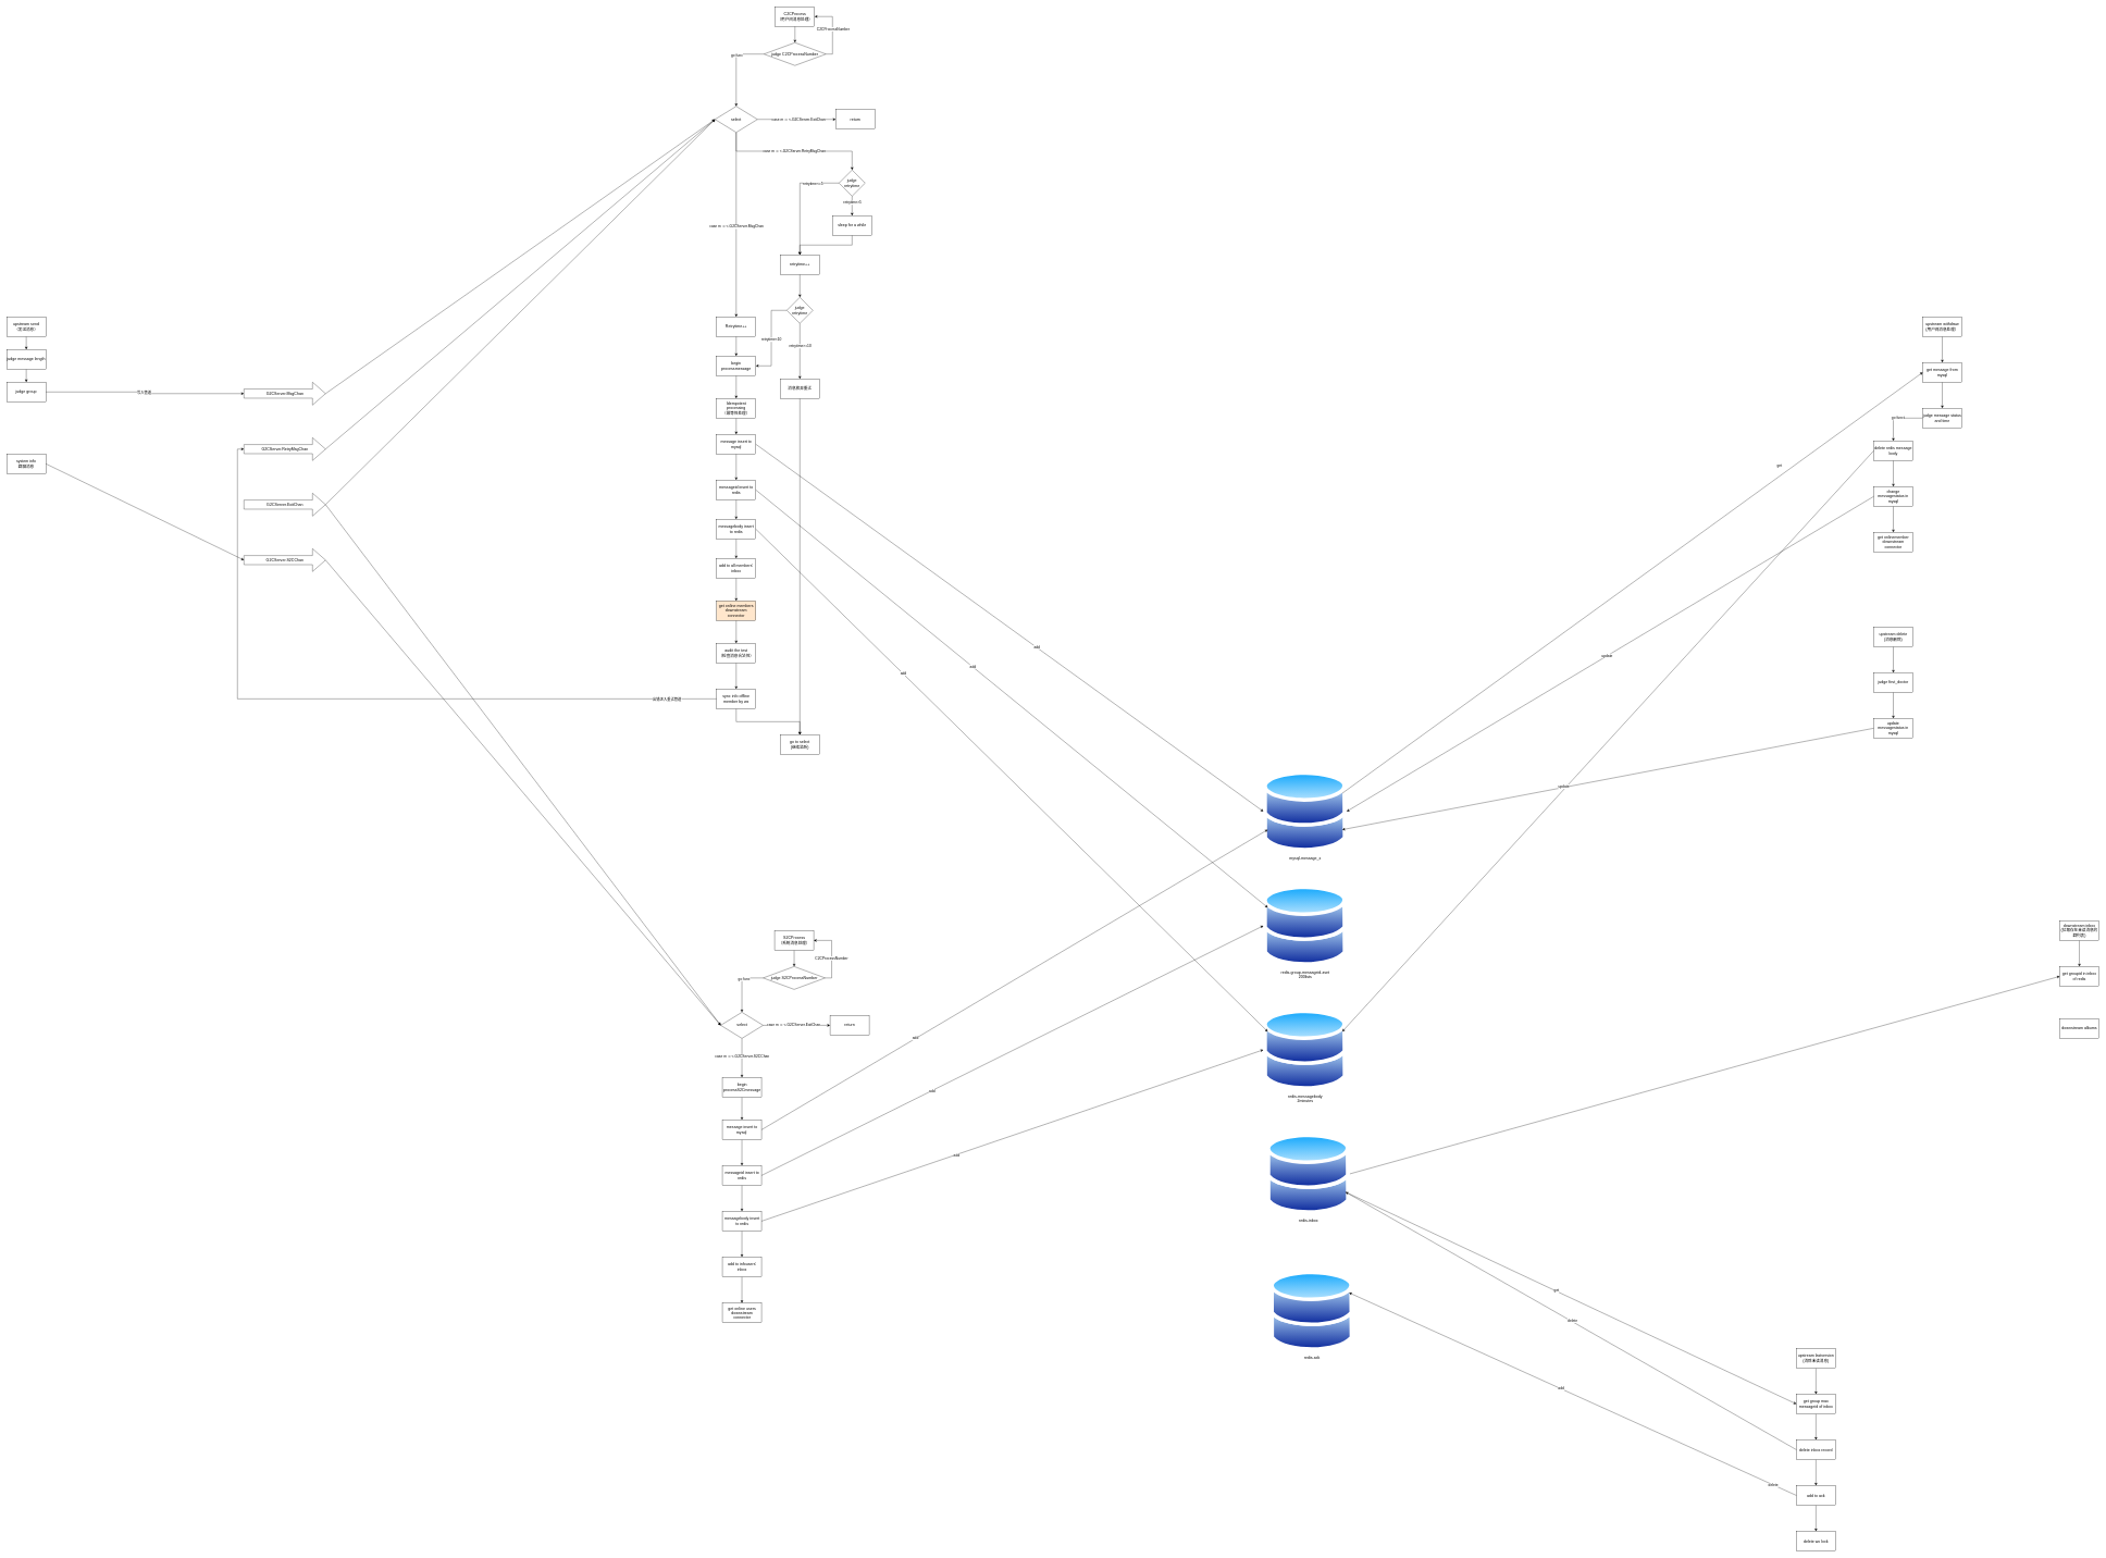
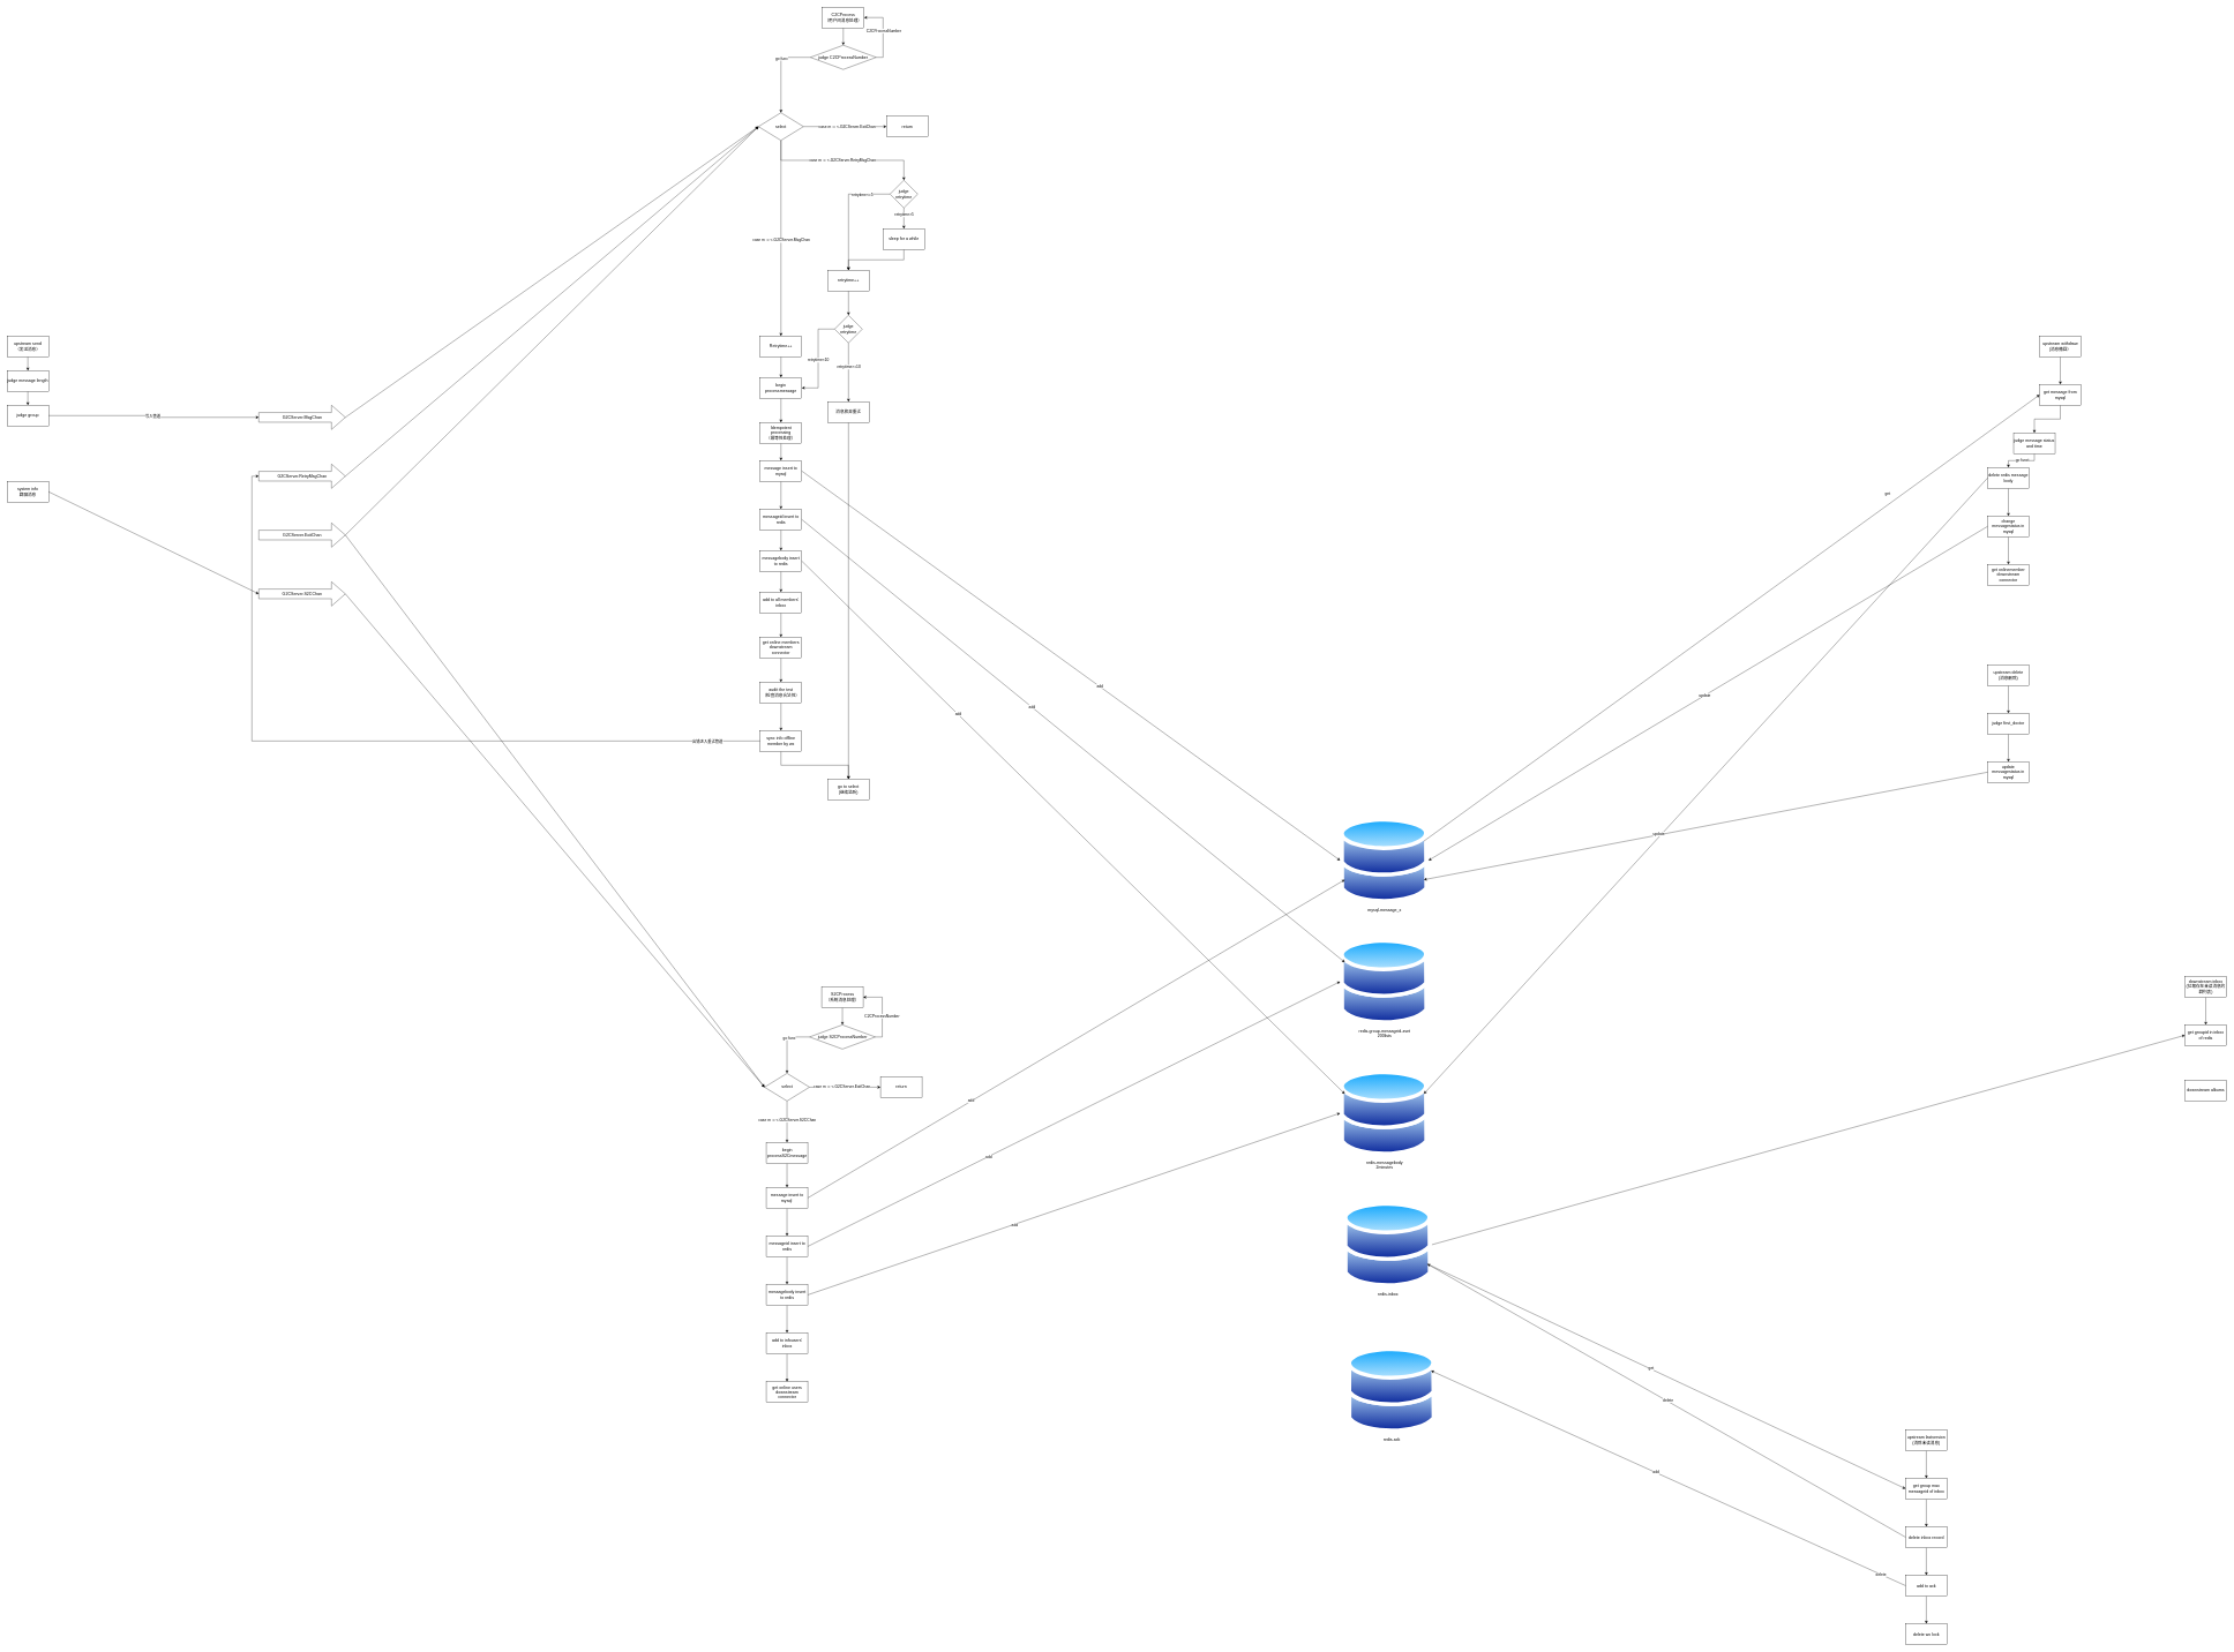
- <mxCell id="131" value="upstream withdraw&lt;br&gt;(用户间消息处理）" style="rounded=0;whiteSpace=wrap;html=1;" vertex="1" parent="1"><mxGeometry x="5890" y="970" width="120" height="60" as="geometry" /></mxCell>
+ <mxCell id="131" value="upstream withdraw&lt;br&gt;(消息撤回）" style="rounded=0;whiteSpace=wrap;html=1;" vertex="1" parent="1"><mxGeometry x="5890" y="970" width="120" height="60" as="geometry" /></mxCell>
- <mxCell id="138" value="judge message status and time" style="whiteSpace=wrap;html=1;rounded=0;" vertex="1" parent="1"><mxGeometry x="5890" y="1250" width="120" height="60" as="geometry" /></mxCell>
+ <mxCell id="138" value="judge message status and time" style="whiteSpace=wrap;html=1;rounded=0;" vertex="1" parent="1"><mxGeometry x="5815" y="1250" width="120" height="60" as="geometry" /></mxCell>
- <mxCell id="46" value="get online members&lt;br&gt;downstream connector" style="whiteSpace=wrap;html=1;rounded=0;fillColor=#ffe6cc;" parent="1" vertex="1"><mxGeometry x="2195" y="1840" width="120" height="60" as="geometry" /></mxCell>
+ <mxCell id="46" value="get online members&lt;br&gt;downstream connector" style="whiteSpace=wrap;html=1;rounded=0;" parent="1" vertex="1"><mxGeometry x="2195" y="1840" width="120" height="60" as="geometry" /></mxCell>
